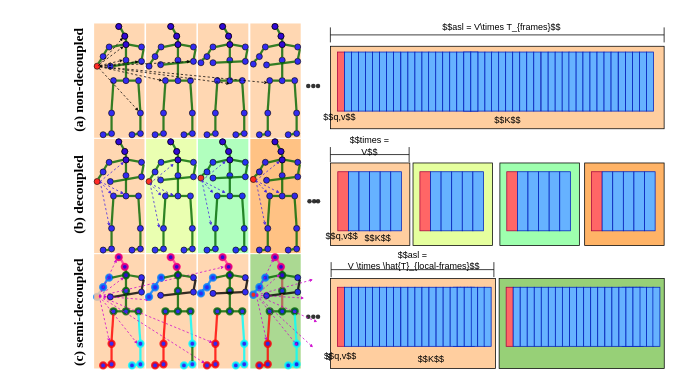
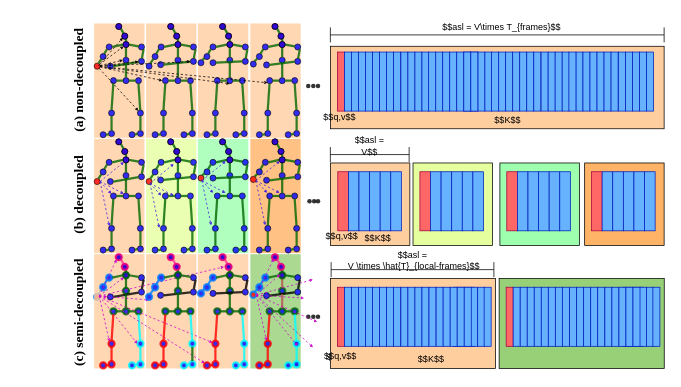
- <mxCell id="698" value="$$times =&lt;br&gt;V$$" style="text;html=1;align=center;verticalAlign=middle;resizable=0;points=[];autosize=1;strokeColor=none;fillColor=none;" vertex="1" parent="1"><mxGeometry x="462" y="174" width="60" height="40" as="geometry" /></mxCell>
+ <mxCell id="698" value="$$asl =&lt;br&gt;V$$" style="text;html=1;align=center;verticalAlign=middle;resizable=0;points=[];autosize=1;strokeColor=none;fillColor=none;" vertex="1" parent="1"><mxGeometry x="462" y="174" width="60" height="40" as="geometry" /></mxCell>
